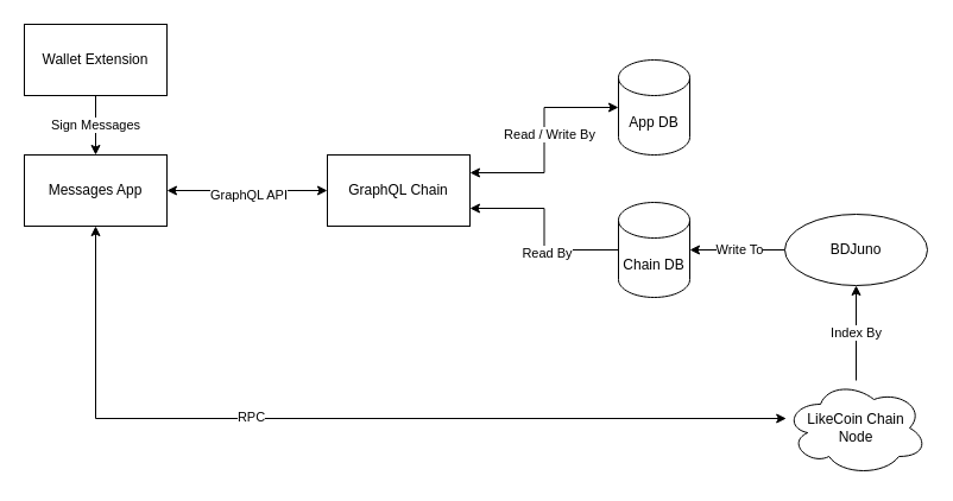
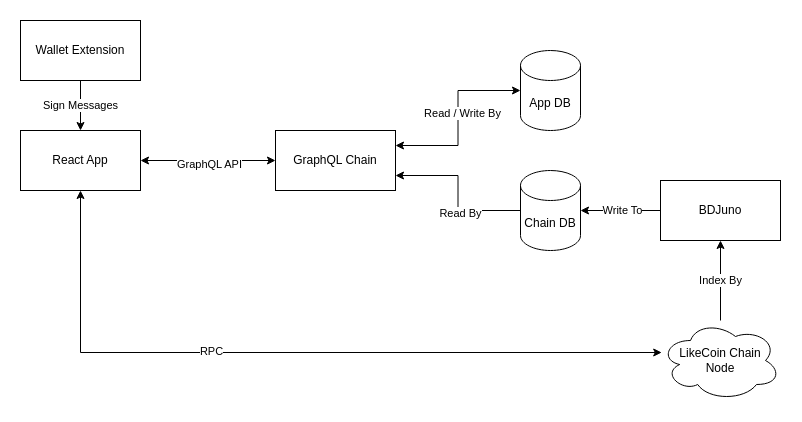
- <mxCell id="5" value="Messages App" style="rounded=0;whiteSpace=wrap;html=1;" vertex="1" parent="1"><mxGeometry x="20" y="130" width="120" height="60" as="geometry" /></mxCell>
+ <mxCell id="5" value="React App" style="rounded=0;whiteSpace=wrap;html=1;" vertex="1" parent="1"><mxGeometry x="20" y="130" width="120" height="60" as="geometry" /></mxCell>
- <mxCell id="19" value="BDJuno" style="ellipse;whiteSpace=wrap;html=1;" vertex="1" parent="1"><mxGeometry x="660" y="180" width="120" height="60" as="geometry" /></mxCell>
+ <mxCell id="19" value="BDJuno" style="whiteSpace=wrap;html=1;" vertex="1" parent="1"><mxGeometry x="660" y="180" width="120" height="60" as="geometry" /></mxCell>
